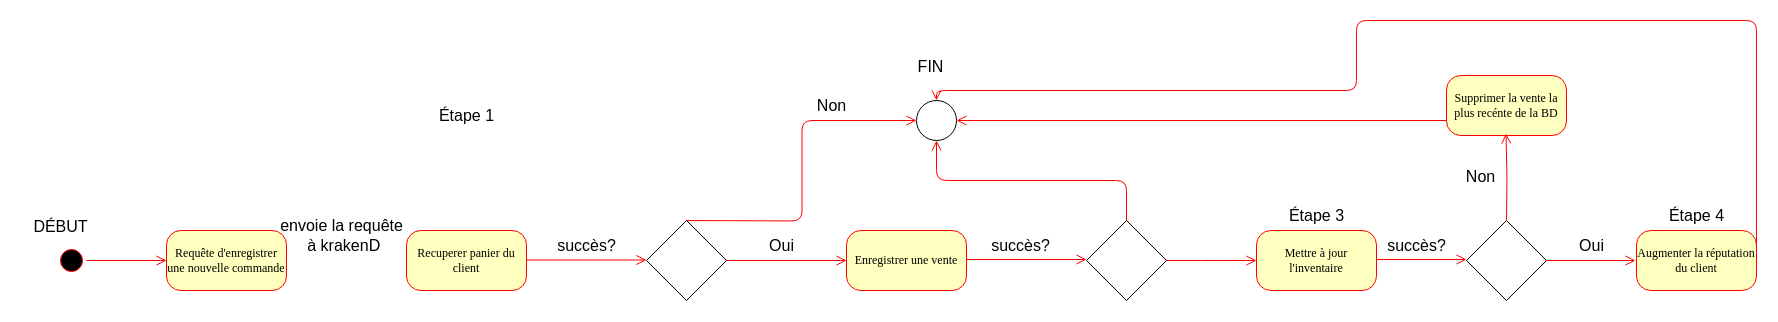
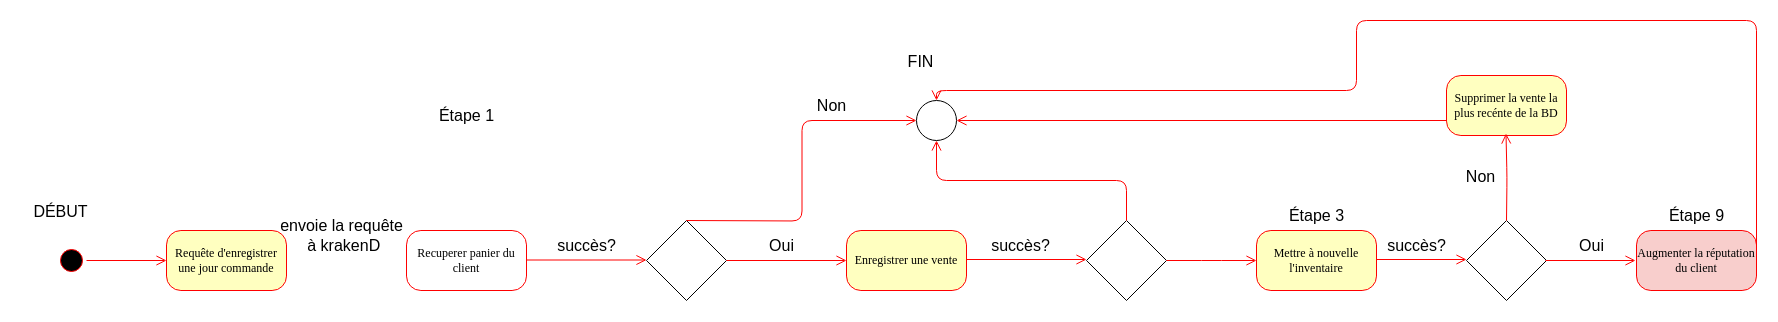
- <mxCell id="37" value="FIN" style="text;html=1;align=center;verticalAlign=middle;resizable=0;points=[];autosize=1;strokeColor=none;fillColor=none;fontSize=16;" vertex="1" parent="1"><mxGeometry x="905" y="51" width="50" height="30" as="geometry" /></mxCell>
+ <mxCell id="37" value="FIN" style="text;html=1;align=center;verticalAlign=middle;resizable=0;points=[];autosize=1;strokeColor=none;fillColor=none;fontSize=16;" vertex="1" parent="1"><mxGeometry x="895" y="46" width="50" height="30" as="geometry" /></mxCell>
- <mxCell id="35" value="Étape 4" style="text;html=1;align=center;verticalAlign=middle;resizable=0;points=[];autosize=1;strokeColor=none;fillColor=none;fontSize=16;" vertex="1" parent="1"><mxGeometry x="1656" y="200" width="80" height="30" as="geometry" /></mxCell>
+ <mxCell id="35" value="Étape 9" style="text;html=1;align=center;verticalAlign=middle;resizable=0;points=[];autosize=1;strokeColor=none;fillColor=none;fontSize=16;" vertex="1" parent="1"><mxGeometry x="1656" y="200" width="80" height="30" as="geometry" /></mxCell>
- <mxCell id="38" value="DÉBUT" style="text;html=1;align=center;verticalAlign=middle;resizable=0;points=[];autosize=1;strokeColor=none;fillColor=none;fontSize=16;" vertex="1" parent="1"><mxGeometry x="20" y="211" width="80" height="30" as="geometry" /></mxCell>
+ <mxCell id="38" value="DÉBUT" style="text;html=1;align=center;verticalAlign=middle;resizable=0;points=[];autosize=1;strokeColor=none;fillColor=none;fontSize=16;" vertex="1" parent="1"><mxGeometry x="20" y="196" width="80" height="30" as="geometry" /></mxCell>
- <mxCell id="3" value="Requête d'enregistrer une nouvelle commande" style="rounded=1;whiteSpace=wrap;html=1;arcSize=24;fillColor=#ffffc0;strokeColor=#ff0000;shadow=0;comic=0;labelBackgroundColor=none;fontFamily=Verdana;fontSize=12;fontColor=#000000;align=center;" parent="1" vertex="1"><mxGeometry x="166" y="230" width="120" height="60" as="geometry" /></mxCell>
+ <mxCell id="3" value="Requête d'enregistrer une jour commande" style="rounded=1;whiteSpace=wrap;html=1;arcSize=24;fillColor=#ffffc0;strokeColor=#ff0000;shadow=0;comic=0;labelBackgroundColor=none;fontFamily=Verdana;fontSize=12;fontColor=#000000;align=center;" parent="1" vertex="1"><mxGeometry x="166" y="230" width="120" height="60" as="geometry" /></mxCell>
- <mxCell id="5" value="Recuperer panier du client" style="rounded=1;whiteSpace=wrap;html=1;arcSize=24;fillColor=#ffffc0;strokeColor=#ff0000;shadow=0;comic=0;labelBackgroundColor=none;fontFamily=Verdana;fontSize=12;fontColor=#000000;align=center;" vertex="1" parent="1"><mxGeometry x="406" y="230" width="120" height="60" as="geometry" /></mxCell>
+ <mxCell id="5" value="Recuperer panier du client" style="rounded=1;whiteSpace=wrap;html=1;arcSize=24;fillColor=#ffffff;strokeColor=#ff0000;shadow=0;comic=0;labelBackgroundColor=none;fontFamily=Verdana;fontSize=12;fontColor=#000000;align=center;" vertex="1" parent="1"><mxGeometry x="406" y="230" width="120" height="60" as="geometry" /></mxCell>
- <mxCell id="22" value="Mettre à jour l'inventaire" style="rounded=1;whiteSpace=wrap;html=1;arcSize=24;fillColor=#ffffc0;strokeColor=#ff0000;shadow=0;comic=0;labelBackgroundColor=none;fontFamily=Verdana;fontSize=12;fontColor=#000000;align=center;" vertex="1" parent="1"><mxGeometry x="1256" y="230" width="120" height="60" as="geometry" /></mxCell>
+ <mxCell id="22" value="Mettre à nouvelle l'inventaire" style="rounded=1;whiteSpace=wrap;html=1;arcSize=24;fillColor=#ffffc0;strokeColor=#ff0000;shadow=0;comic=0;labelBackgroundColor=none;fontFamily=Verdana;fontSize=12;fontColor=#000000;align=center;" vertex="1" parent="1"><mxGeometry x="1256" y="230" width="120" height="60" as="geometry" /></mxCell>
- <mxCell id="34" value="Augmenter la réputation du client" style="rounded=1;whiteSpace=wrap;html=1;arcSize=24;fillColor=#ffffc0;strokeColor=#ff0000;shadow=0;comic=0;labelBackgroundColor=none;fontFamily=Verdana;fontSize=12;fontColor=#000000;align=center;" vertex="1" parent="1"><mxGeometry x="1636" y="230" width="120" height="60" as="geometry" /></mxCell>
+ <mxCell id="34" value="Augmenter la réputation du client" style="rounded=1;whiteSpace=wrap;html=1;arcSize=24;fillColor=#f8cecc;strokeColor=#ff0000;shadow=0;comic=0;labelBackgroundColor=none;fontFamily=Verdana;fontSize=12;fontColor=#000000;align=center;" vertex="1" parent="1"><mxGeometry x="1636" y="230" width="120" height="60" as="geometry" /></mxCell>
